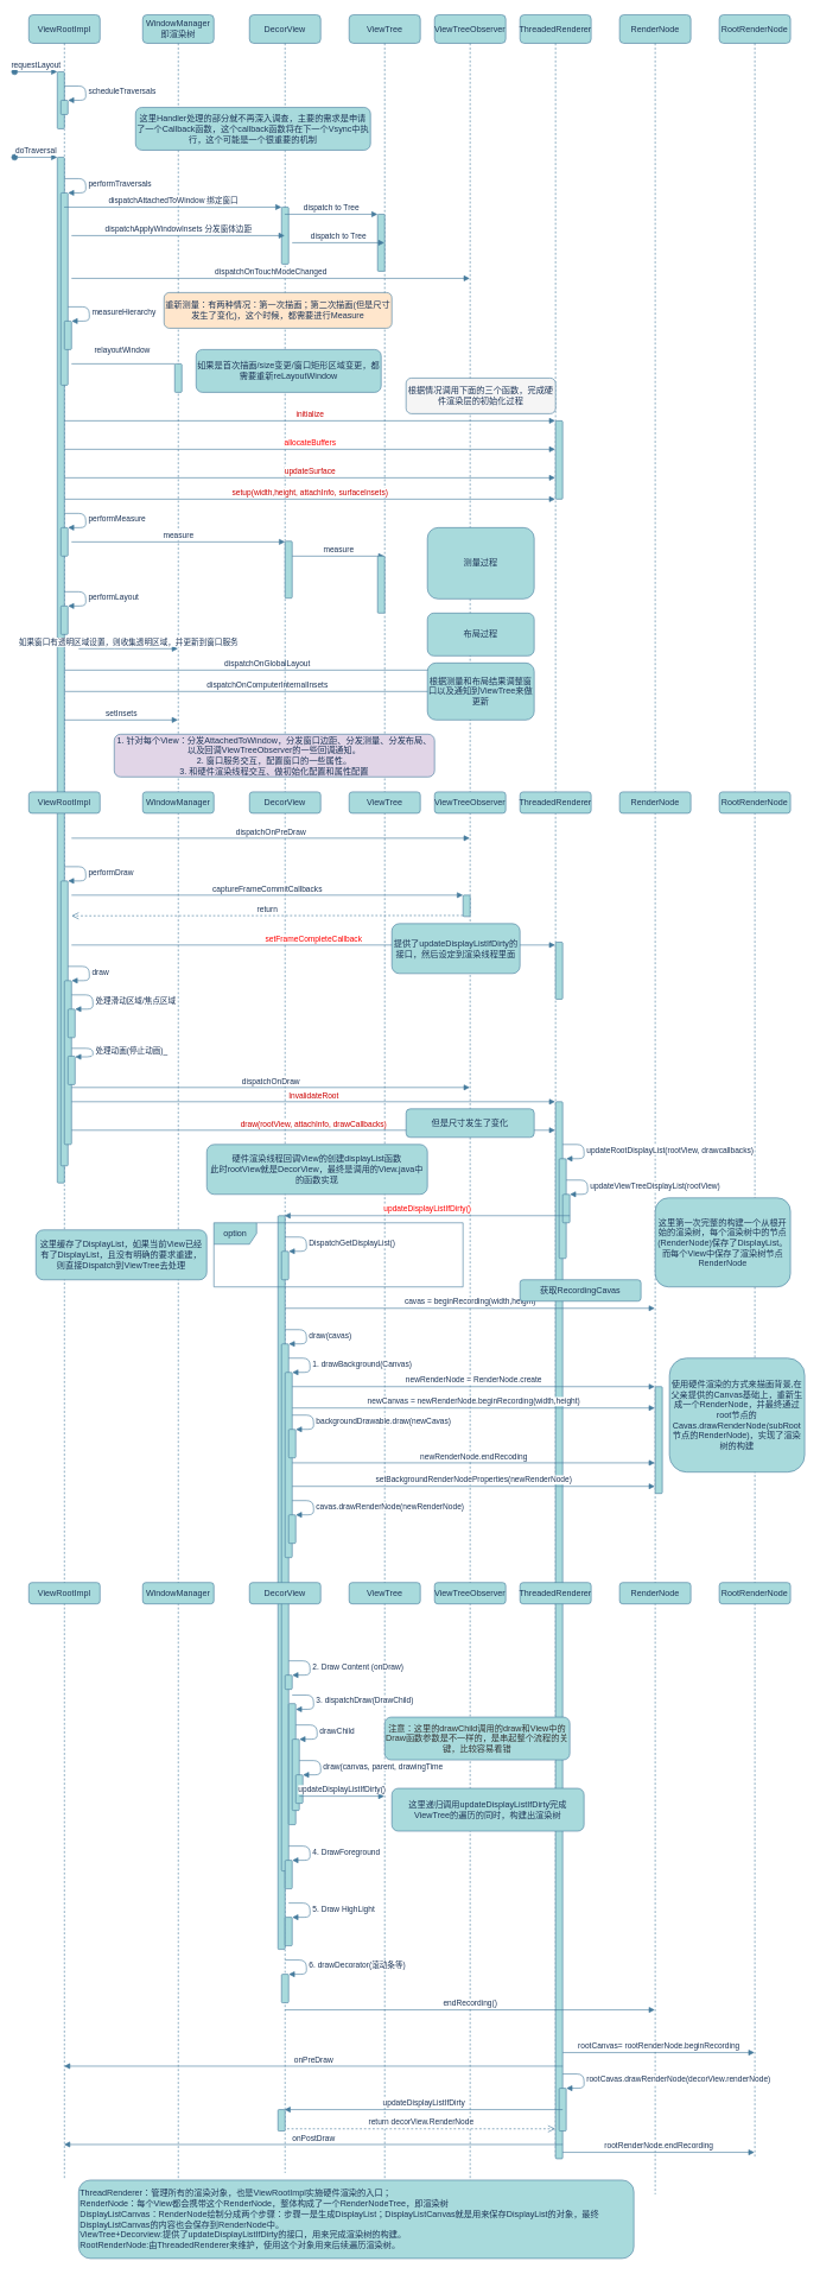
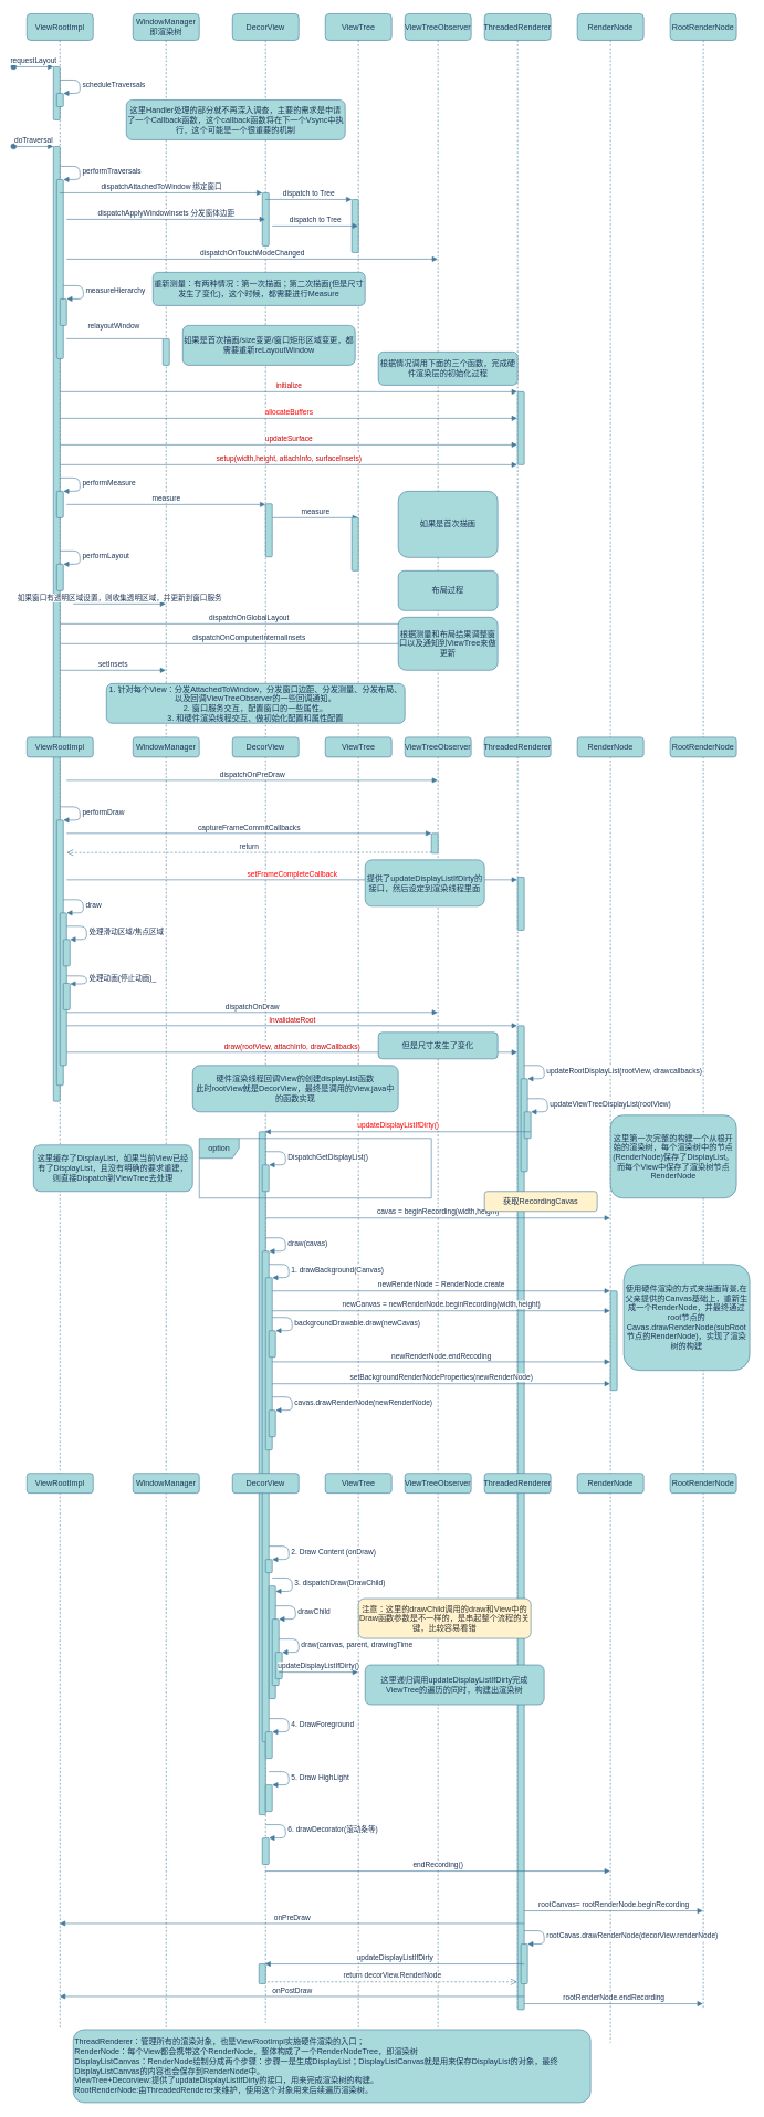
- <mxCell id="115" value="重新测量：有两种情况：第一次描画；第二次描画(但是尺寸发生了变化)，这个时候，都需要进行Measure" style="rounded=1;whiteSpace=wrap;html=1;sketch=0;fontColor=#1D3557;strokeColor=#457B9D;fillColor=#ffe6cc;" vertex="1" parent="113"><mxGeometry x="230" y="410" width="320" height="50" as="geometry" /></mxCell>
+ <mxCell id="115" value="重新测量：有两种情况：第一次描画；第二次描画(但是尺寸发生了变化)，这个时候，都需要进行Measure" style="rounded=1;whiteSpace=wrap;html=1;sketch=0;fontColor=#1D3557;strokeColor=#457B9D;fillColor=#A8DADC;" vertex="1" parent="113"><mxGeometry x="230" y="410" width="320" height="50" as="geometry" /></mxCell>
- <mxCell id="117" value="根据情况调用下面的三个函数，完成硬件渲染层的初始化过程" style="rounded=1;whiteSpace=wrap;html=1;sketch=0;fontColor=#1D3557;strokeColor=#457B9D;fillColor=#f5f5f5;" vertex="1" parent="113"><mxGeometry x="570" y="530" width="210" height="50" as="geometry" /></mxCell>
+ <mxCell id="117" value="根据情况调用下面的三个函数，完成硬件渲染层的初始化过程" style="rounded=1;whiteSpace=wrap;html=1;sketch=0;fontColor=#1D3557;strokeColor=#457B9D;fillColor=#A8DADC;" vertex="1" parent="113"><mxGeometry x="570" y="530" width="210" height="50" as="geometry" /></mxCell>
- <mxCell id="118" value="测量过程" style="rounded=1;whiteSpace=wrap;html=1;sketch=0;fontColor=#1D3557;strokeColor=#457B9D;fillColor=#A8DADC;" vertex="1" parent="113"><mxGeometry x="600" y="740" width="150" height="100" as="geometry" /></mxCell>
+ <mxCell id="118" value="如果是首次描画" style="rounded=1;whiteSpace=wrap;html=1;sketch=0;fontColor=#1D3557;strokeColor=#457B9D;fillColor=#A8DADC;" vertex="1" parent="113"><mxGeometry x="600" y="740" width="150" height="100" as="geometry" /></mxCell>
- <mxCell id="121" value="1. 针对每个View：分发AttachedToWindow，分发窗口边距、分发测量、分发布局、以及回调ViewTreeObserver的一些回调通知。&lt;br&gt;2. 窗口服务交互，配置窗口的一些属性。&lt;br&gt;3. 和硬件渲染线程交互、做初始化配置和属性配置" style="rounded=1;whiteSpace=wrap;html=1;sketch=0;fontColor=#1D3557;strokeColor=#457B9D;fillColor=#e1d5e7;" vertex="1" parent="113"><mxGeometry x="160" y="1030" width="450" height="60" as="geometry" /></mxCell>
+ <mxCell id="121" value="1. 针对每个View：分发AttachedToWindow，分发窗口边距、分发测量、分发布局、以及回调ViewTreeObserver的一些回调通知。&lt;br&gt;2. 窗口服务交互，配置窗口的一些属性。&lt;br&gt;3. 和硬件渲染线程交互、做初始化配置和属性配置" style="rounded=1;whiteSpace=wrap;html=1;sketch=0;fontColor=#1D3557;strokeColor=#457B9D;fillColor=#A8DADC;" vertex="1" parent="113"><mxGeometry x="160" y="1030" width="450" height="60" as="geometry" /></mxCell>
- <mxCell id="127" value="获取RecordingCavas" style="rounded=1;whiteSpace=wrap;html=1;sketch=0;fontColor=#1D3557;strokeColor=#457B9D;fillColor=#A8DADC;" vertex="1" parent="113"><mxGeometry x="730" y="1796" width="170" height="30" as="geometry" /></mxCell>
+ <mxCell id="127" value="获取RecordingCavas" style="rounded=1;whiteSpace=wrap;html=1;sketch=0;fontColor=#1D3557;strokeColor=#457B9D;fillColor=#fff2cc;" vertex="1" parent="113"><mxGeometry x="730" y="1796" width="170" height="30" as="geometry" /></mxCell>
- <mxCell id="148" value="注意：这里的drawChild调用的draw和View中的Draw函数参数是不一样的，是串起整个流程的关键，比较容易看错" style="rounded=1;whiteSpace=wrap;html=1;sketch=0;fontColor=#333333;strokeColor=#457B9D;fillColor=#A8DADC;" vertex="1" parent="113"><mxGeometry x="540" y="2410" width="260" height="60" as="geometry" /></mxCell>
+ <mxCell id="148" value="注意：这里的drawChild调用的draw和View中的Draw函数参数是不一样的，是串起整个流程的关键，比较容易看错" style="rounded=1;whiteSpace=wrap;html=1;sketch=0;fontColor=#333333;strokeColor=#457B9D;fillColor=#fff2cc;" vertex="1" parent="113"><mxGeometry x="540" y="2410" width="260" height="60" as="geometry" /></mxCell>
